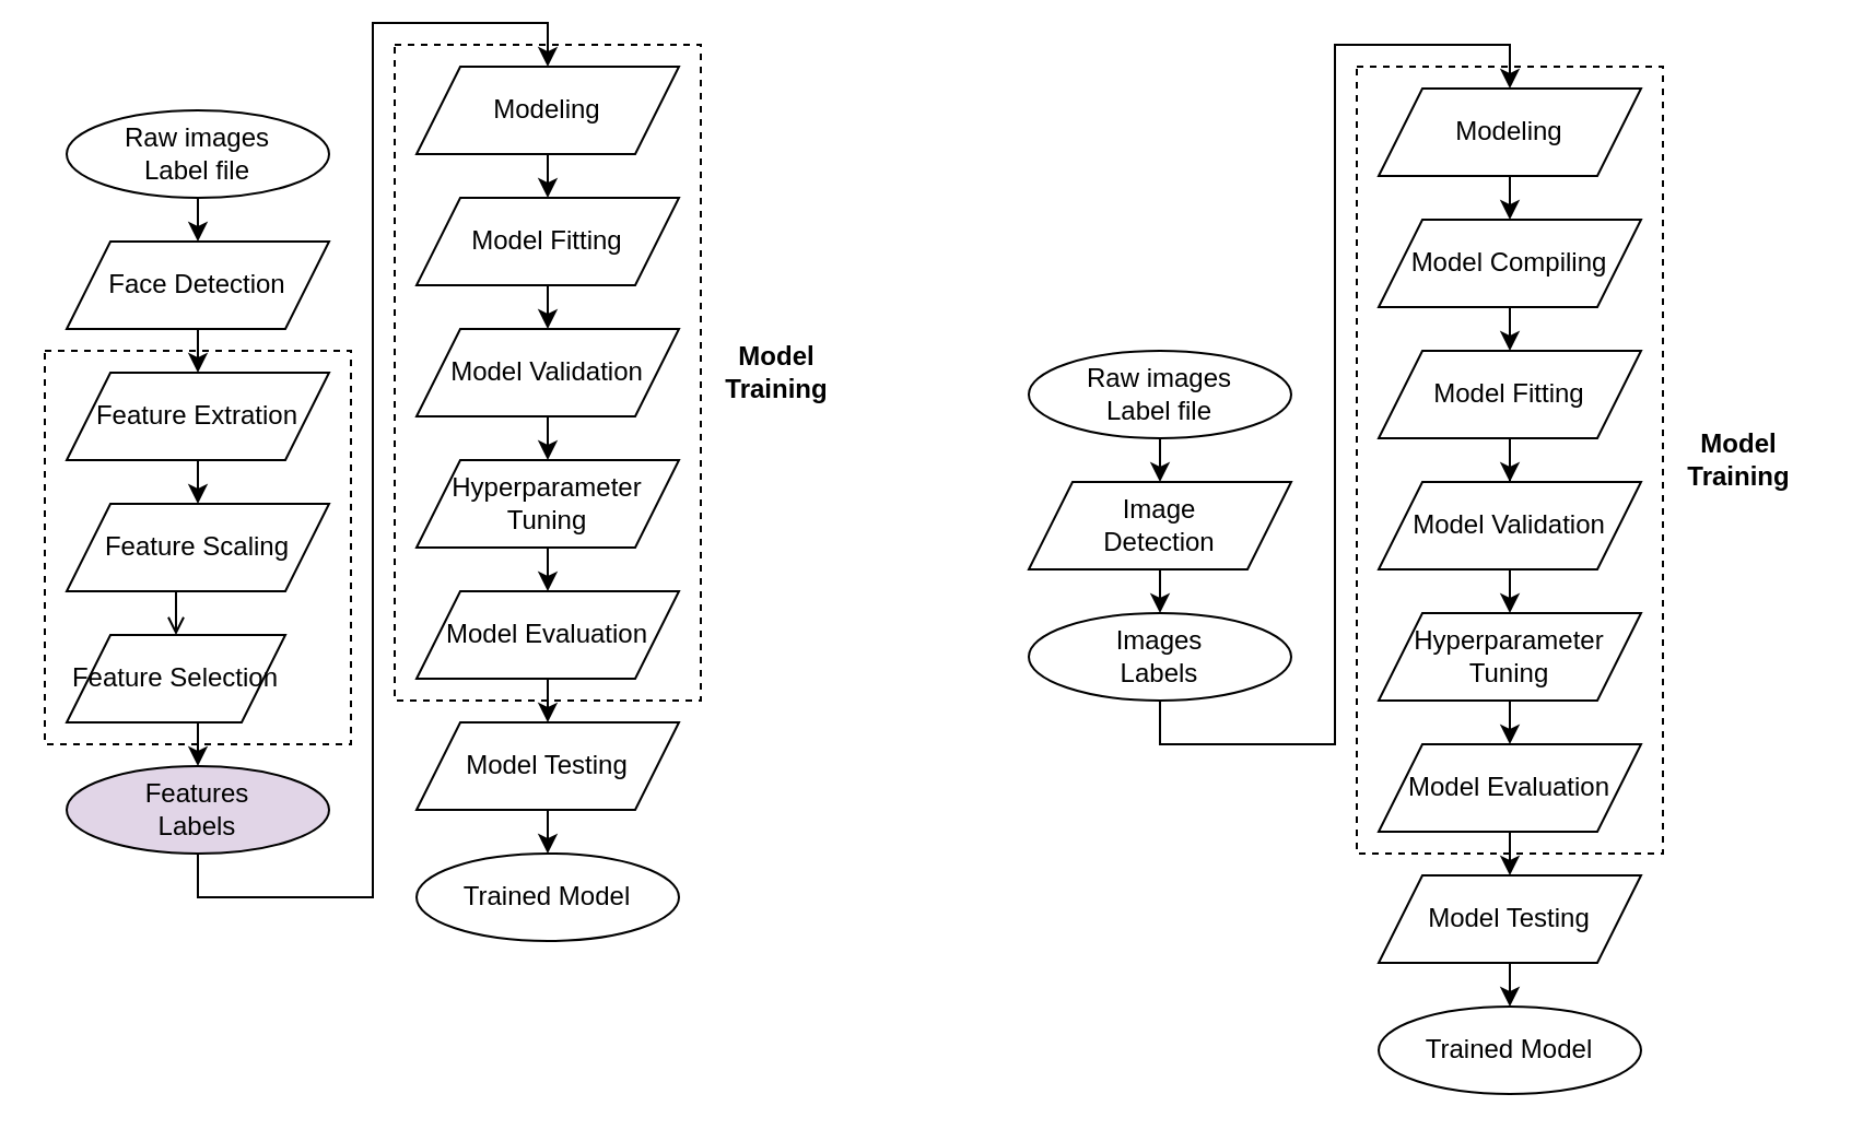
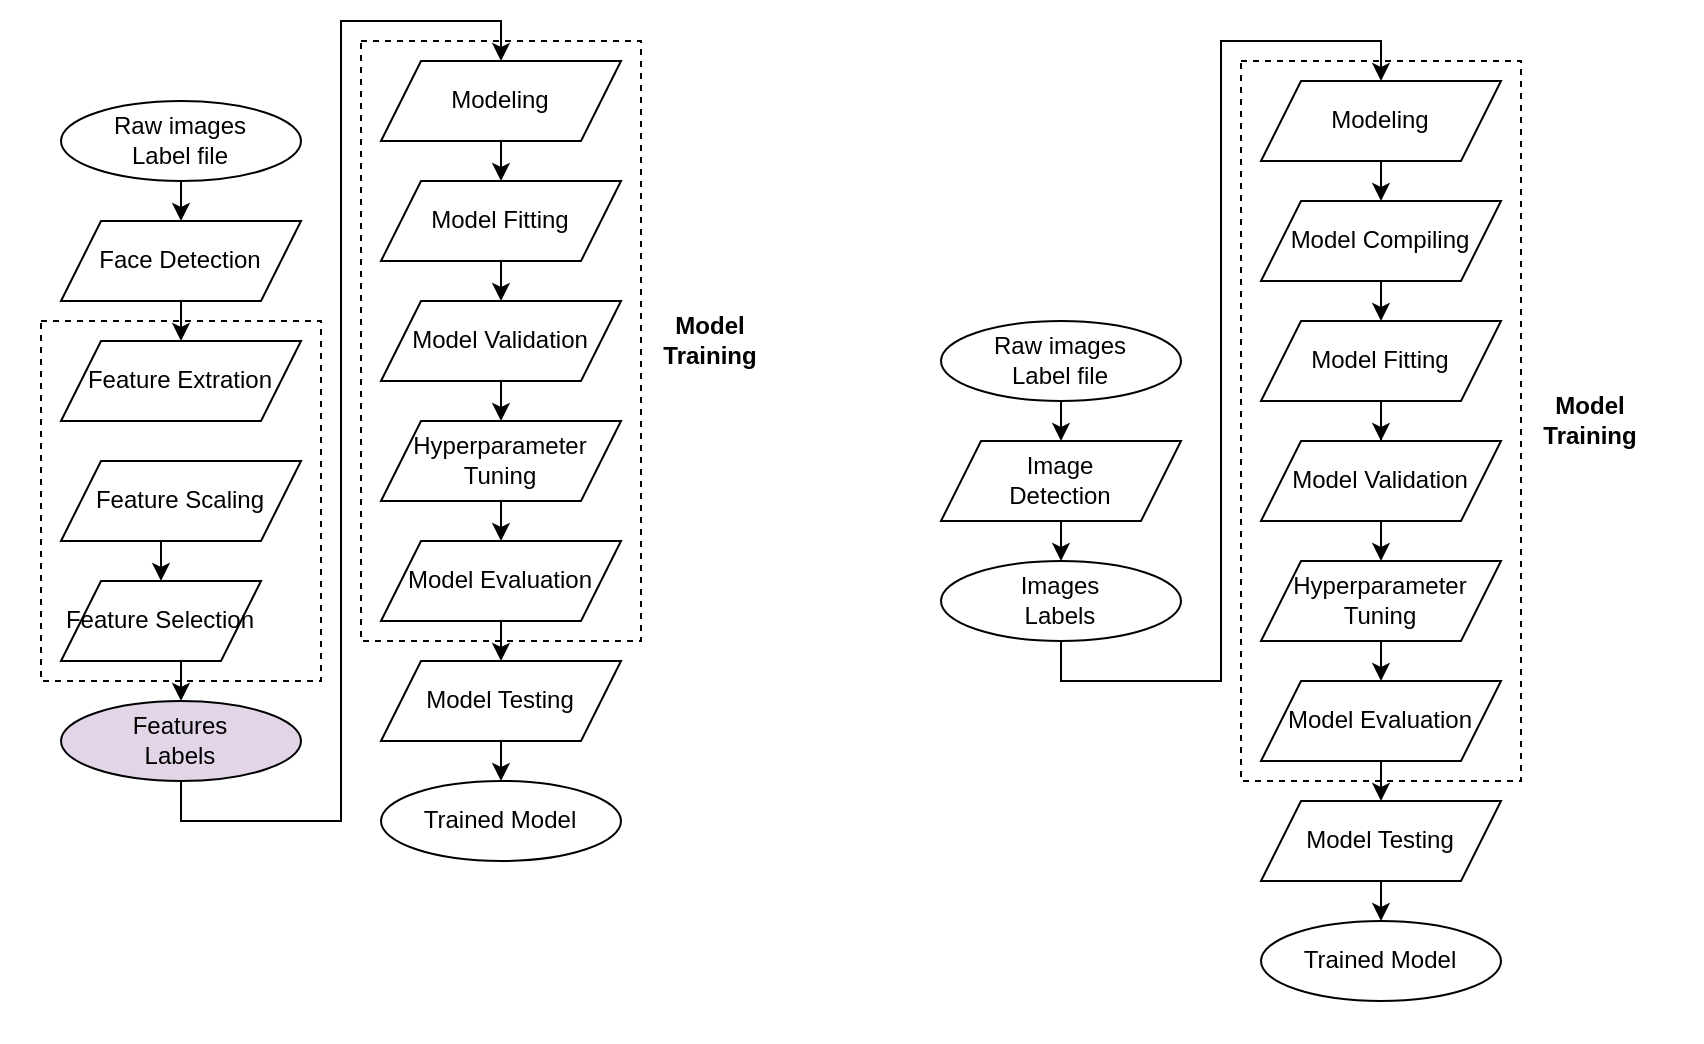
- <mxCell id="6" style="edgeStyle=orthogonalEdgeStyle;rounded=0;orthogonalLoop=1;jettySize=auto;html=1;exitX=0.5;exitY=1;exitDx=0;exitDy=0;entryX=0.5;entryY=0;entryDx=0;entryDy=0;" edge="1" parent="1" source="7" target="9"><mxGeometry relative="1" as="geometry" /></mxCell>
- <mxCell id="8" style="edgeStyle=orthogonalEdgeStyle;rounded=0;orthogonalLoop=1;jettySize=auto;html=1;exitX=0.5;exitY=1;exitDx=0;exitDy=0;entryX=0.5;entryY=0;entryDx=0;entryDy=0;endArrow=open;" edge="1" parent="1" source="9" target="11"><mxGeometry relative="1" as="geometry" /></mxCell>
+ <mxCell id="8" style="edgeStyle=orthogonalEdgeStyle;rounded=0;orthogonalLoop=1;jettySize=auto;html=1;exitX=0.5;exitY=1;exitDx=0;exitDy=0;entryX=0.5;entryY=0;entryDx=0;entryDy=0;" edge="1" parent="1" source="9" target="11"><mxGeometry relative="1" as="geometry" /></mxCell>
